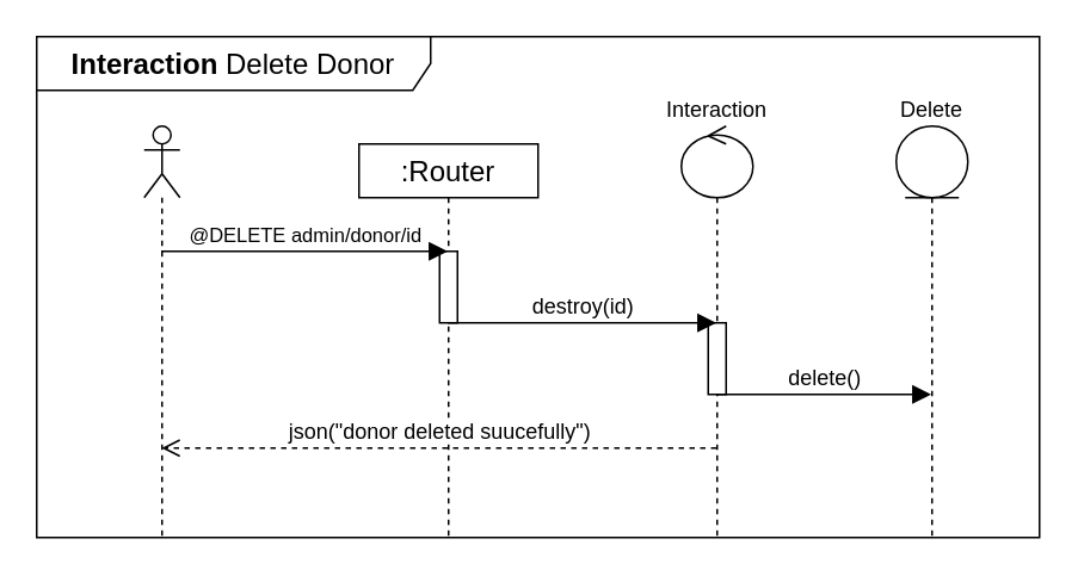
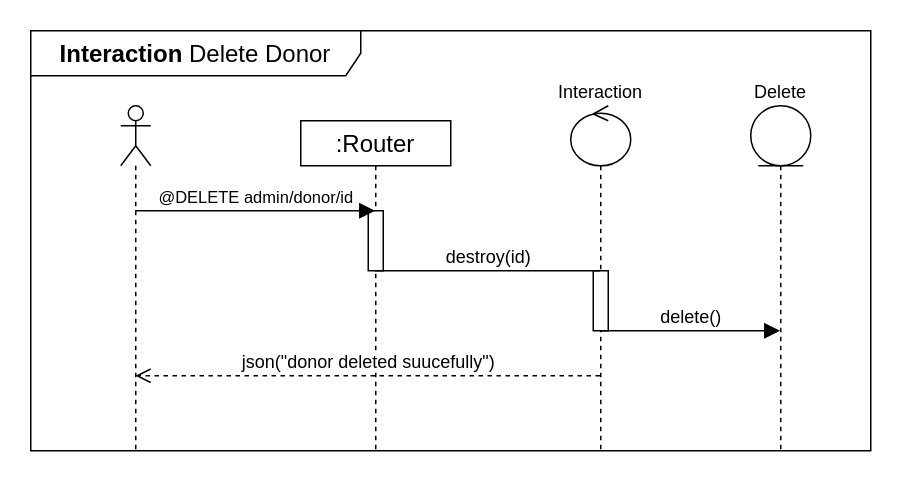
- <mxCell id="9" value="destroy(id)" style="html=1;verticalAlign=bottom;endArrow=block;edgeStyle=elbowEdgeStyle;elbow=vertical;curved=0;rounded=0;fontSize=12;startSize=8;endSize=8;" edge="1" parent="1" source="6" target="4"><mxGeometry width="80" relative="1" as="geometry"><mxPoint x="290" y="260" as="sourcePoint" /><mxPoint x="370" y="260" as="targetPoint" /><Array as="points"><mxPoint x="330" y="180" /></Array></mxGeometry></mxCell>
+ <mxCell id="9" value="destroy(id)" style="html=1;verticalAlign=bottom;endArrow=none;edgeStyle=elbowEdgeStyle;elbow=vertical;curved=0;rounded=0;fontSize=12;startSize=8;endSize=8;" edge="1" parent="1" source="6" target="4"><mxGeometry width="80" relative="1" as="geometry"><mxPoint x="290" y="260" as="sourcePoint" /><mxPoint x="370" y="260" as="targetPoint" /><Array as="points"><mxPoint x="330" y="180" /></Array></mxGeometry></mxCell>
